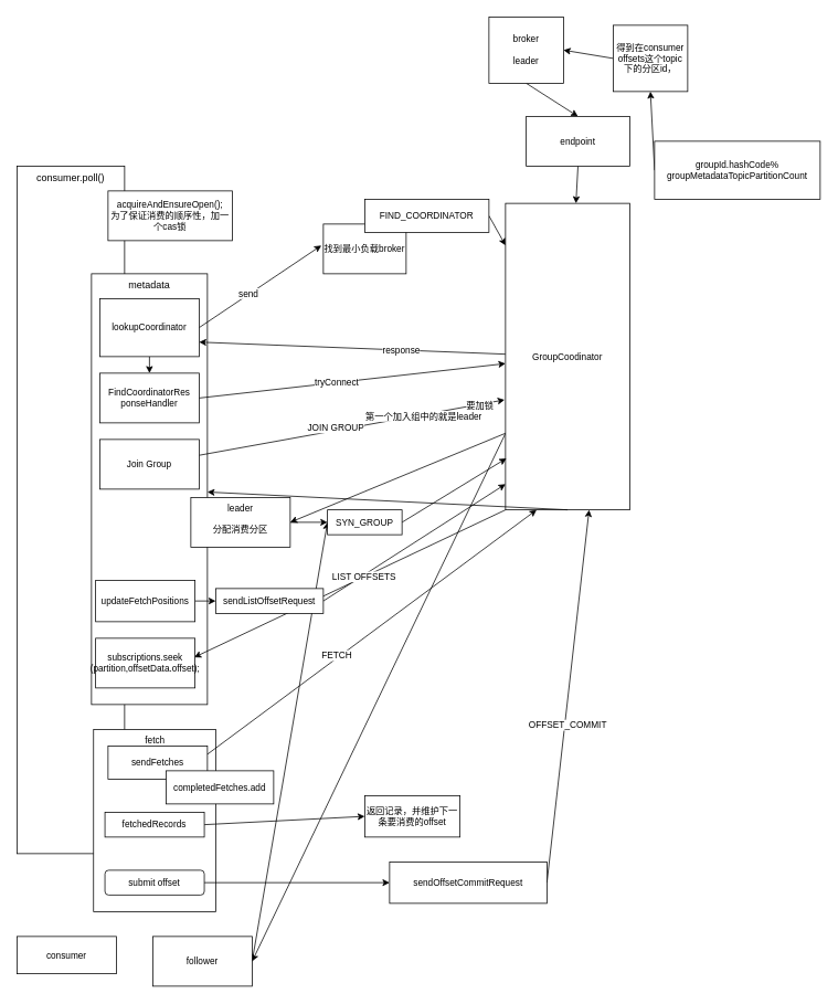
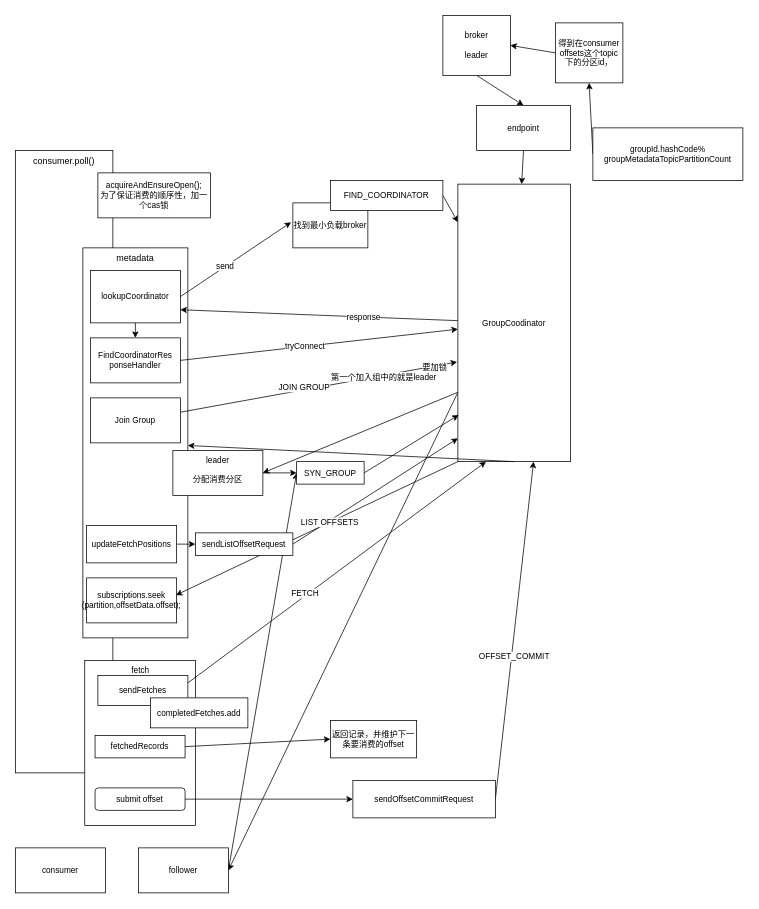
- <mxCell id="38" value="consumer" style="rounded=0;whiteSpace=wrap;html=1;fontFamily=Helvetica;fontSize=11;" parent="1" vertex="1"><mxGeometry x="20" y="1130" width="120" height="45" as="geometry" /></mxCell>
+ <mxCell id="38" value="consumer" style="rounded=0;whiteSpace=wrap;html=1;fontFamily=Helvetica;fontSize=11;" parent="1" vertex="1"><mxGeometry x="20" y="1130" width="120" height="60" as="geometry" /></mxCell>
